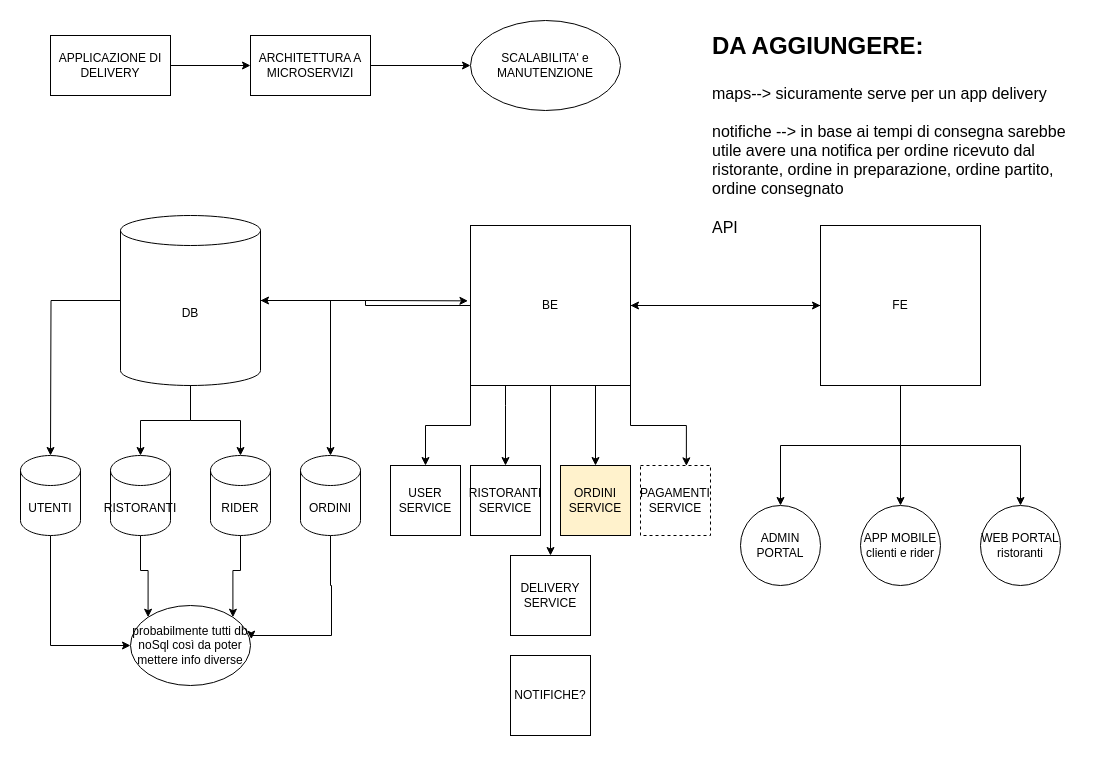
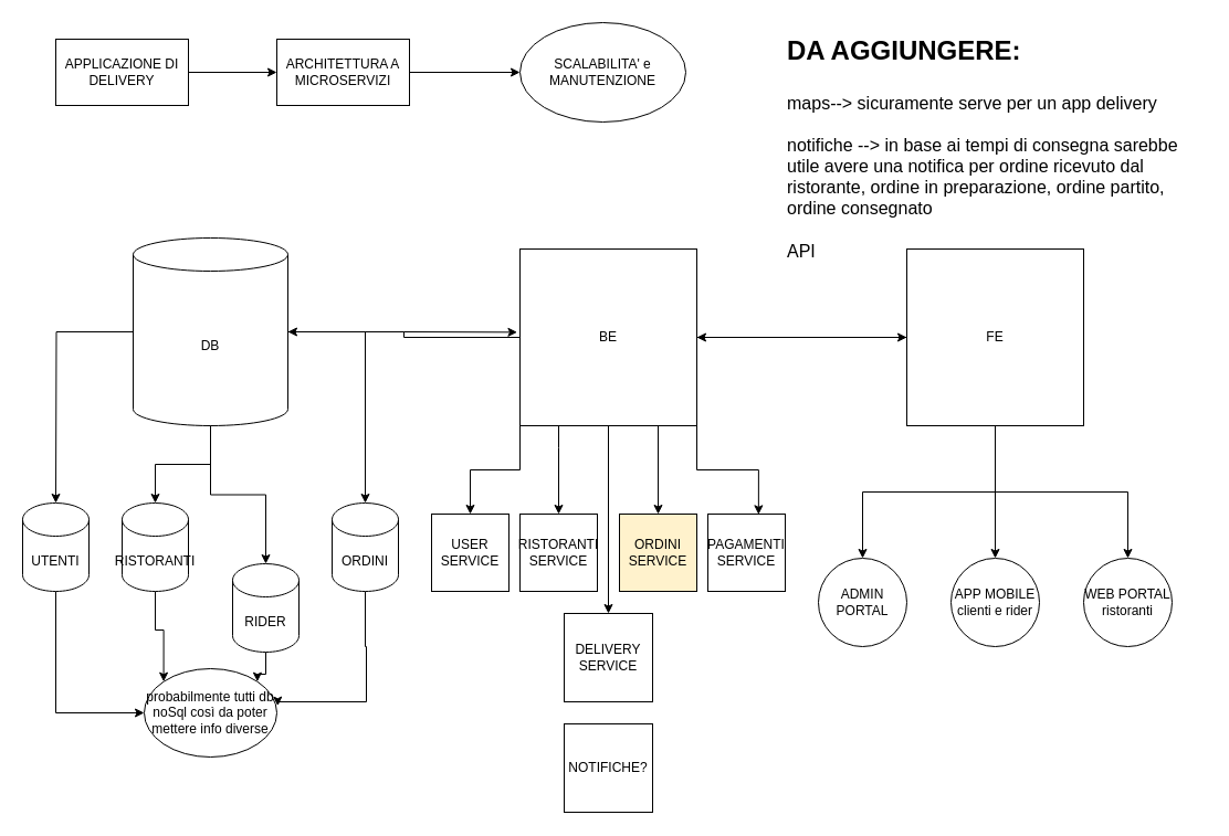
- <mxCell id="24" value="RIDER" style="shape=cylinder3;whiteSpace=wrap;html=1;boundedLbl=1;backgroundOutline=1;size=15;" vertex="1" parent="1"><mxGeometry x="210" y="455" width="60" height="80" as="geometry" /></mxCell>
+ <mxCell id="24" value="RIDER" style="shape=cylinder3;whiteSpace=wrap;html=1;boundedLbl=1;backgroundOutline=1;size=15;" vertex="1" parent="1"><mxGeometry x="210" y="510" width="60" height="80" as="geometry" /></mxCell>
- <mxCell id="38" value="PAGAMENTI SERVICE" style="whiteSpace=wrap;html=1;aspect=fixed;dashed=1;" vertex="1" parent="1"><mxGeometry x="640" y="465" width="70" height="70" as="geometry" /></mxCell>
+ <mxCell id="38" value="PAGAMENTI SERVICE" style="whiteSpace=wrap;html=1;aspect=fixed;" vertex="1" parent="1"><mxGeometry x="640" y="465" width="70" height="70" as="geometry" /></mxCell>
